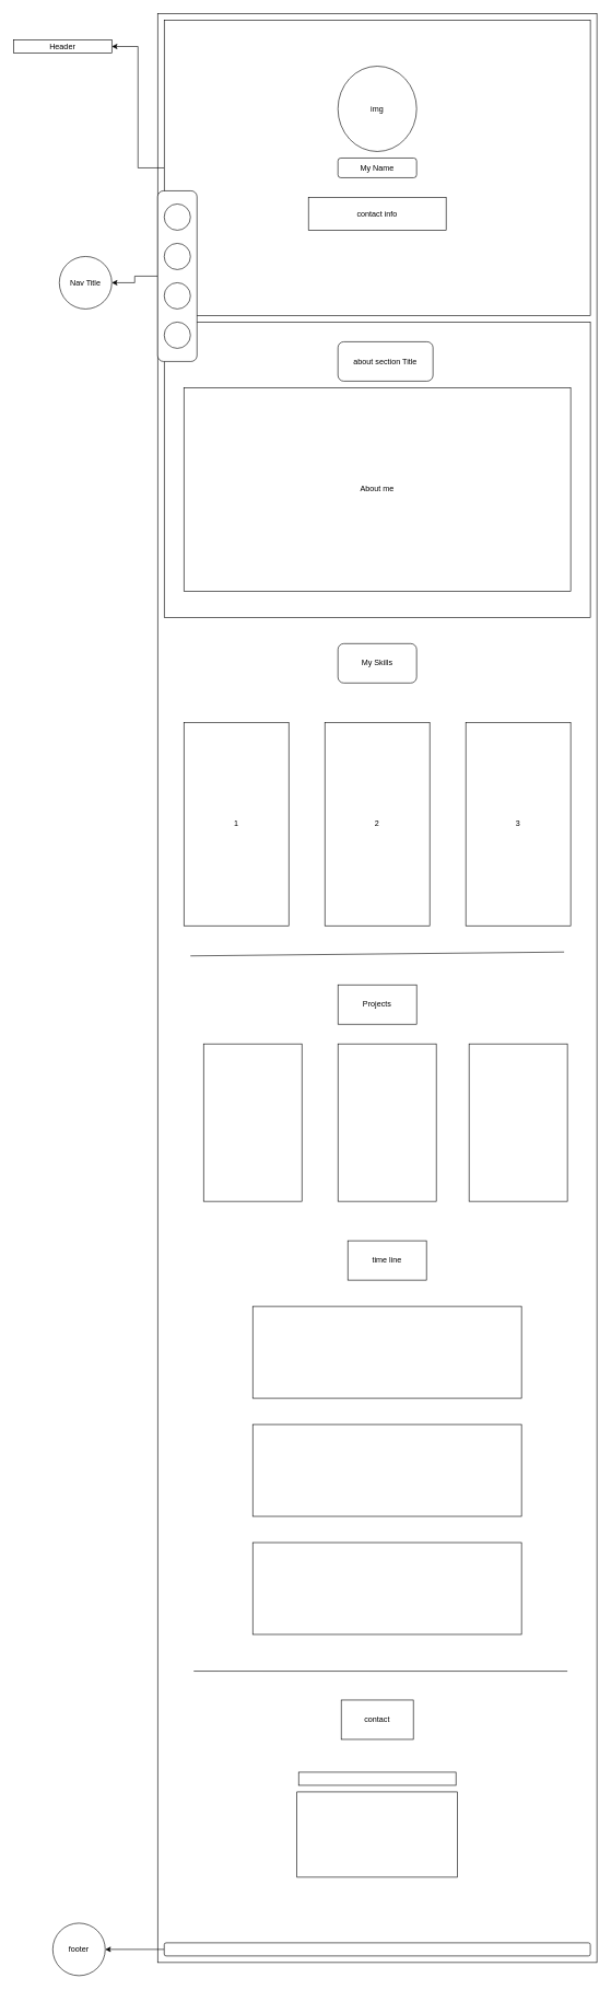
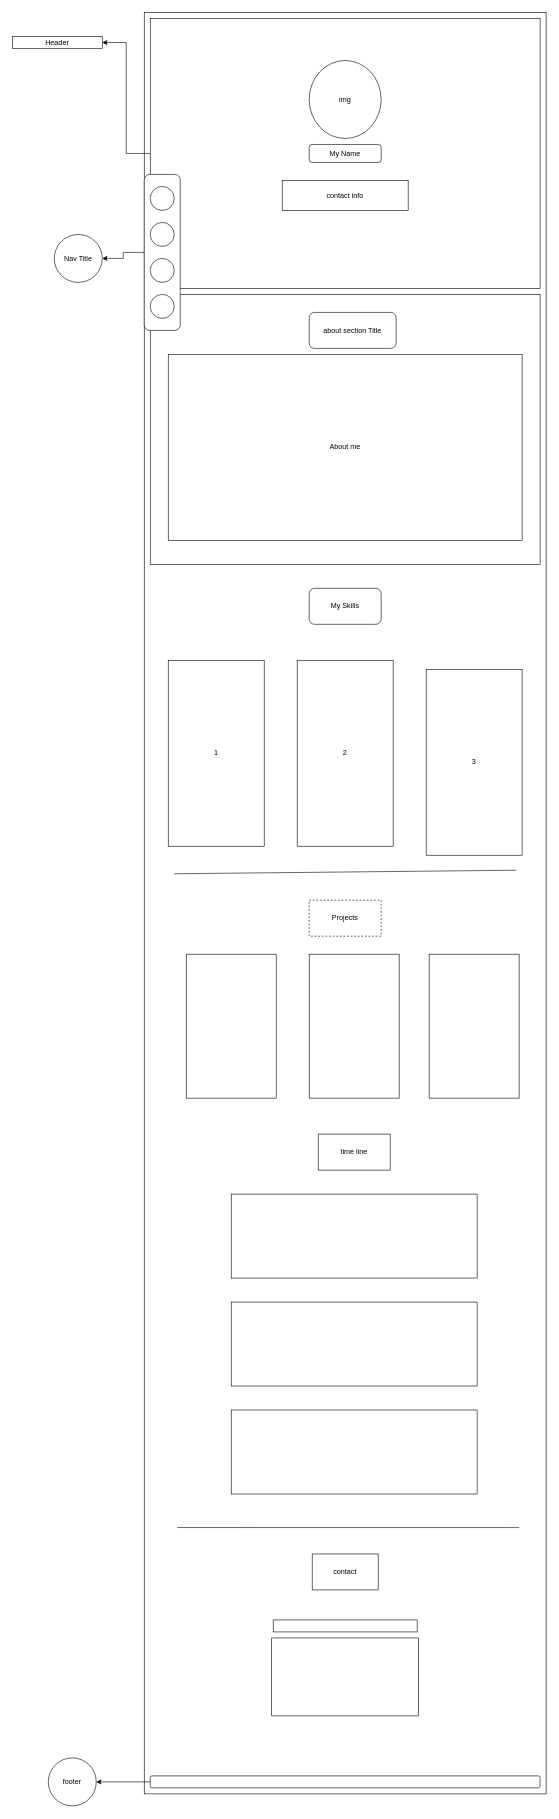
- <mxCell id="21" value="3" style="rounded=0;whiteSpace=wrap;html=1;" vertex="1" parent="1"><mxGeometry x="710" y="1100" width="160" height="310" as="geometry" /></mxCell>
+ <mxCell id="21" value="3" style="rounded=0;whiteSpace=wrap;html=1;" vertex="1" parent="1"><mxGeometry x="710" y="1115" width="160" height="310" as="geometry" /></mxCell>
- <mxCell id="23" value="Projects" style="rounded=0;whiteSpace=wrap;html=1;" vertex="1" parent="1"><mxGeometry x="515" y="1500" width="120" height="60" as="geometry" /></mxCell>
+ <mxCell id="23" value="Projects" style="rounded=0;whiteSpace=wrap;html=1;dashed=1;" vertex="1" parent="1"><mxGeometry x="515" y="1500" width="120" height="60" as="geometry" /></mxCell>
